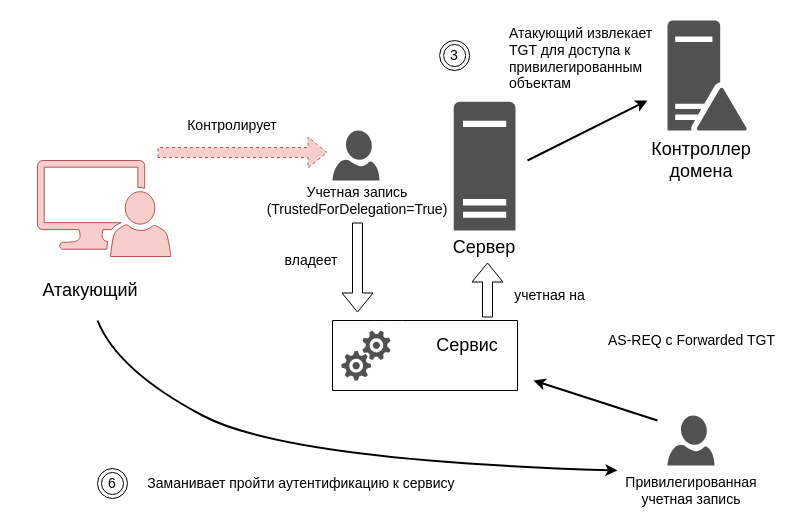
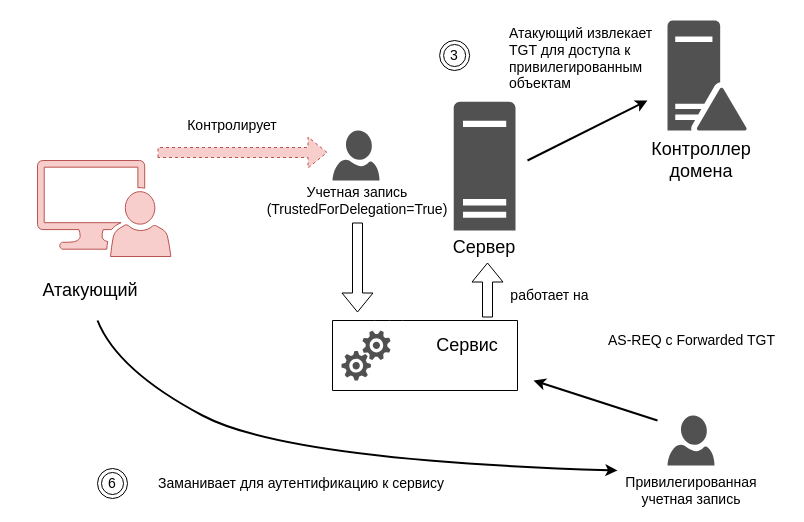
- <mxCell id="16" value="владеет" style="text;html=1;strokeColor=none;fillColor=none;align=center;verticalAlign=middle;whiteSpace=wrap;rounded=0;fontSize=14;" vertex="1" parent="1"><mxGeometry x="277" y="245" width="68" height="30" as="geometry" /></mxCell>
- <mxCell id="18" value="учетная на" style="text;html=1;strokeColor=none;fillColor=none;align=center;verticalAlign=middle;whiteSpace=wrap;rounded=0;fontSize=14;" vertex="1" parent="1"><mxGeometry x="499.11" y="280" width="101.11" height="30" as="geometry" /></mxCell>
+ <mxCell id="18" value="работает на" style="text;html=1;strokeColor=none;fillColor=none;align=center;verticalAlign=middle;whiteSpace=wrap;rounded=0;fontSize=14;" vertex="1" parent="1"><mxGeometry x="499.11" y="280" width="101.11" height="30" as="geometry" /></mxCell>
- <mxCell id="23" value="Заманивает пройти аутентификацию к сервису" style="text;html=1;strokeColor=none;fillColor=none;align=center;verticalAlign=middle;whiteSpace=wrap;rounded=0;fontSize=14;" vertex="1" parent="1"><mxGeometry x="136" y="468" width="330" height="30" as="geometry" /></mxCell>
+ <mxCell id="23" value="Заманивает для аутентификацию к сервису" style="text;html=1;strokeColor=none;fillColor=none;align=center;verticalAlign=middle;whiteSpace=wrap;rounded=0;fontSize=14;" vertex="1" parent="1"><mxGeometry x="136" y="468" width="330" height="30" as="geometry" /></mxCell>
